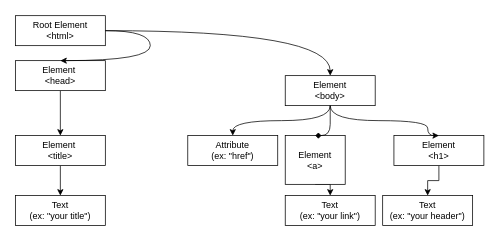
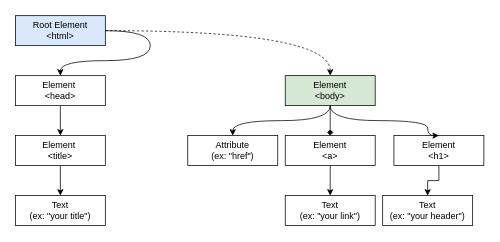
- <mxCell id="2" value="Root Element &lt;br&gt;&amp;lt;html&amp;gt;" style="rounded=0;whiteSpace=wrap;html=1;" vertex="1" parent="1"><mxGeometry x="20" y="20" width="120" height="40" as="geometry" /></mxCell>
+ <mxCell id="2" value="Root Element &lt;br&gt;&amp;lt;html&amp;gt;" style="rounded=0;whiteSpace=wrap;html=1;fillColor=#dae8fc;" vertex="1" parent="1"><mxGeometry x="20" y="20" width="120" height="40" as="geometry" /></mxCell>
- <mxCell id="9" value="" style="curved=1;endArrow=classic;html=1;rounded=0;edgeStyle=orthogonalEdgeStyle;exitX=1;exitY=0.5;exitDx=0;exitDy=0;entryX=0.5;entryY=0;entryDx=0;entryDy=0;" edge="1" parent="1" source="2" target="7"><mxGeometry width="50" height="50" relative="1" as="geometry"><mxPoint x="150" y="50" as="sourcePoint" /><mxPoint x="150" y="130" as="targetPoint" /><Array as="points"><mxPoint x="440" y="40" /></Array></mxGeometry></mxCell>
+ <mxCell id="9" value="" style="curved=1;endArrow=classic;html=1;rounded=0;edgeStyle=orthogonalEdgeStyle;exitX=1;exitY=0.5;exitDx=0;exitDy=0;entryX=0.5;entryY=0;entryDx=0;entryDy=0;dashed=1;" edge="1" parent="1" source="2" target="7"><mxGeometry width="50" height="50" relative="1" as="geometry"><mxPoint x="150" y="50" as="sourcePoint" /><mxPoint x="150" y="130" as="targetPoint" /><Array as="points"><mxPoint x="440" y="40" /></Array></mxGeometry></mxCell>
- <mxCell id="4" value="Element&amp;nbsp;&lt;br&gt;&amp;lt;head&amp;gt;" style="rounded=0;whiteSpace=wrap;html=1;" vertex="1" parent="1"><mxGeometry x="20" y="80" width="120" height="40" as="geometry" /></mxCell>
+ <mxCell id="4" value="Element&amp;nbsp;&lt;br&gt;&amp;lt;head&amp;gt;" style="rounded=0;whiteSpace=wrap;html=1;" vertex="1" parent="1"><mxGeometry x="20" y="100" width="120" height="40" as="geometry" /></mxCell>
- <mxCell id="7" value="Element&lt;br&gt;&amp;lt;body&amp;gt;" style="rounded=0;whiteSpace=wrap;html=1;" vertex="1" parent="1"><mxGeometry x="380" y="100" width="120" height="40" as="geometry" /></mxCell>
+ <mxCell id="7" value="Element&lt;br&gt;&amp;lt;body&amp;gt;" style="rounded=0;whiteSpace=wrap;html=1;fillColor=#d5e8d4;" vertex="1" parent="1"><mxGeometry x="380" y="100" width="120" height="40" as="geometry" /></mxCell>
- <mxCell id="12" value="Element&lt;br&gt;&amp;lt;a&amp;gt;" style="rounded=0;whiteSpace=wrap;html=1;" vertex="1" parent="1"><mxGeometry x="380" y="180" width="80" height="65" as="geometry" /></mxCell>
+ <mxCell id="12" value="Element&lt;br&gt;&amp;lt;a&amp;gt;" style="rounded=0;whiteSpace=wrap;html=1;" vertex="1" parent="1"><mxGeometry x="380" y="180" width="120" height="40" as="geometry" /></mxCell>
